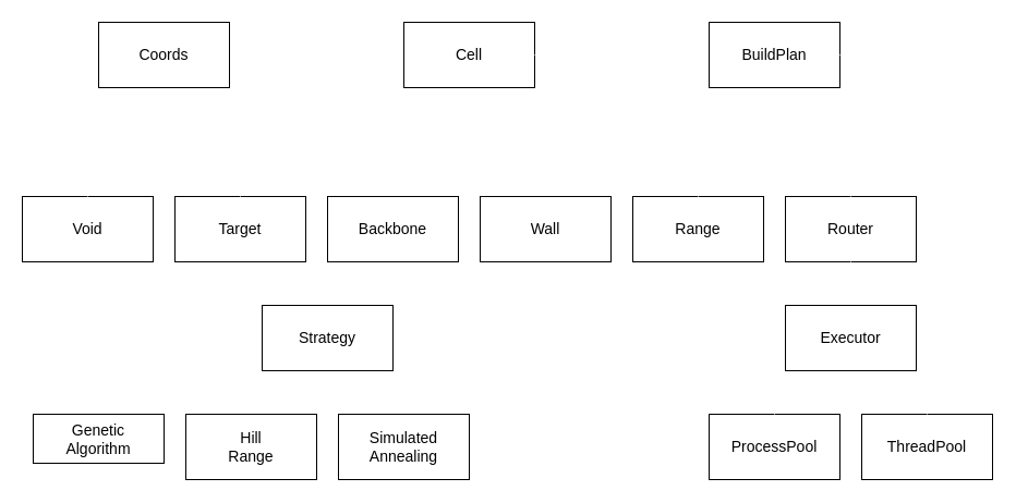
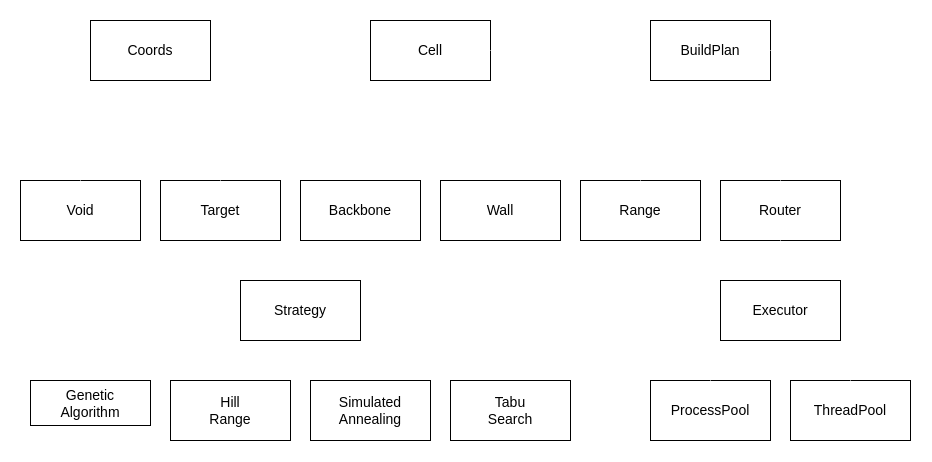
+ <mxCell id="33" style="edgeStyle=orthogonalEdgeStyle;rounded=0;orthogonalLoop=1;jettySize=auto;html=1;entryX=0.5;entryY=1;entryDx=0;entryDy=0;endArrow=block;endFill=0;strokeColor=#FFFFFF;" edge="1" parent="1" source="34" target="28"><mxGeometry relative="1" as="geometry"><Array as="points"><mxPoint x="500" y="360" /><mxPoint x="300" y="360" /></Array></mxGeometry></mxCell>
+ <mxCell id="34" value="Tabu&lt;br&gt;Search" style="rounded=0;whiteSpace=wrap;html=1;fontSize=14;" vertex="1" parent="1"><mxGeometry x="450" y="380" width="120" height="60" as="geometry" /></mxCell>
